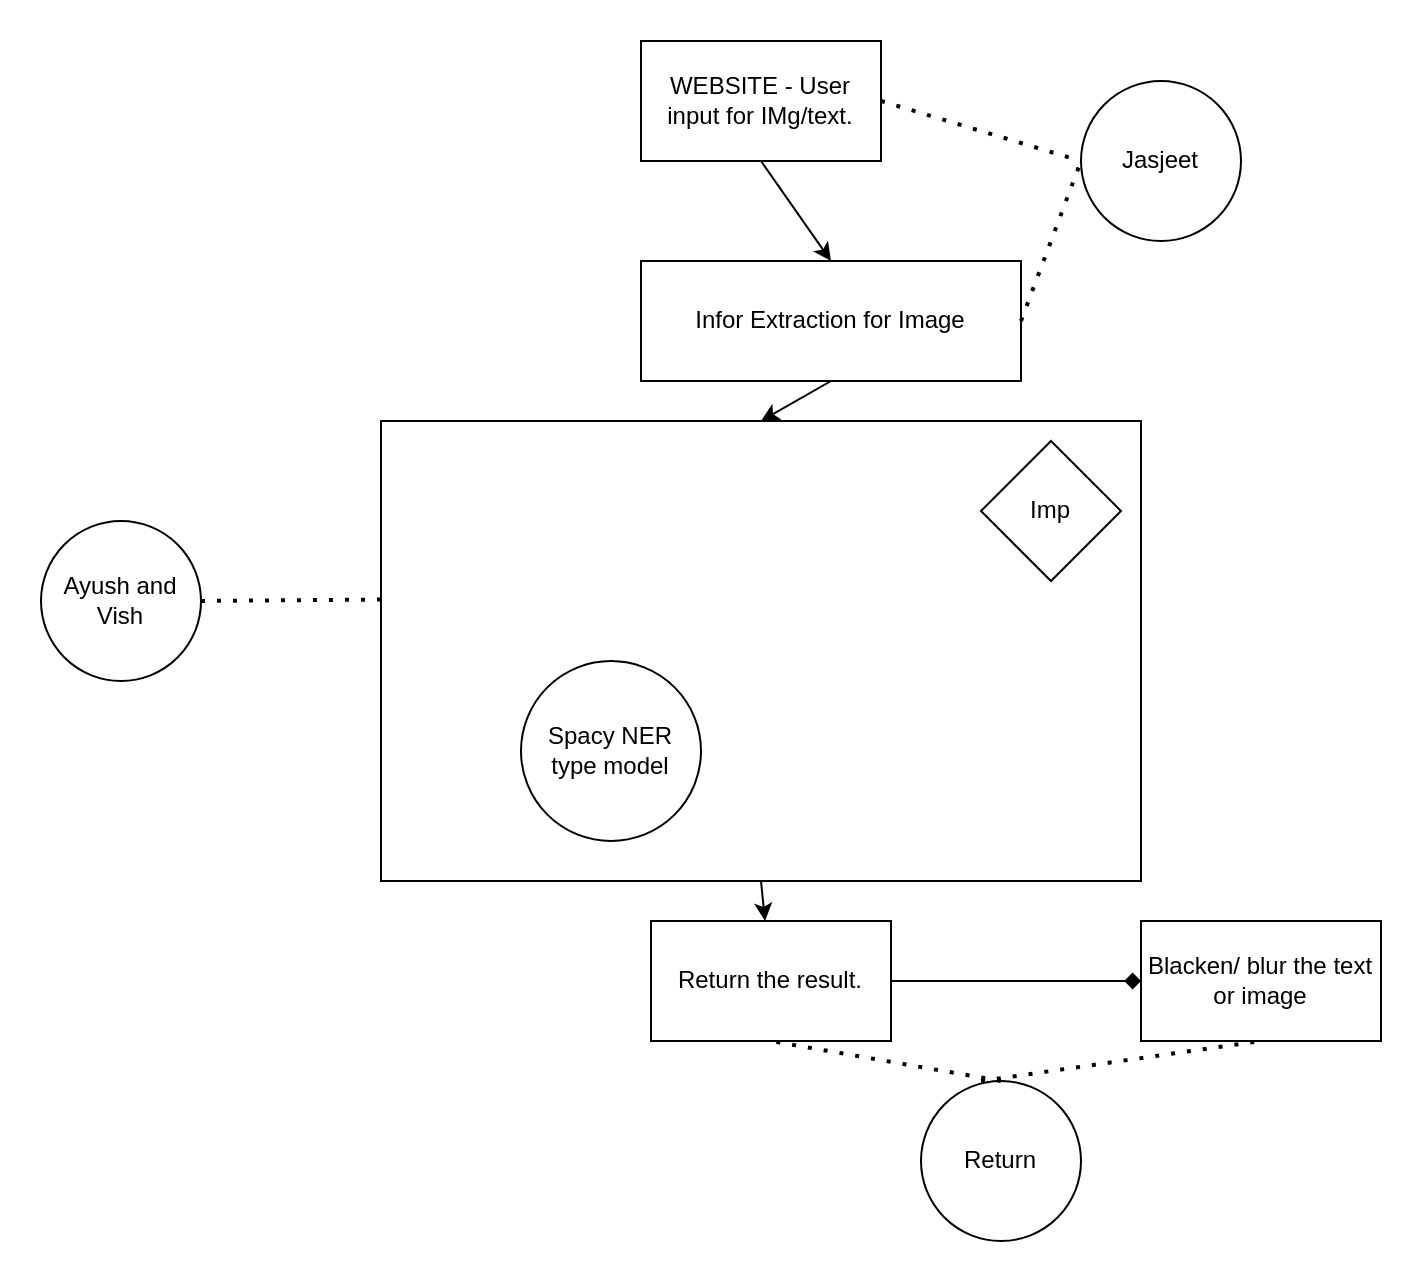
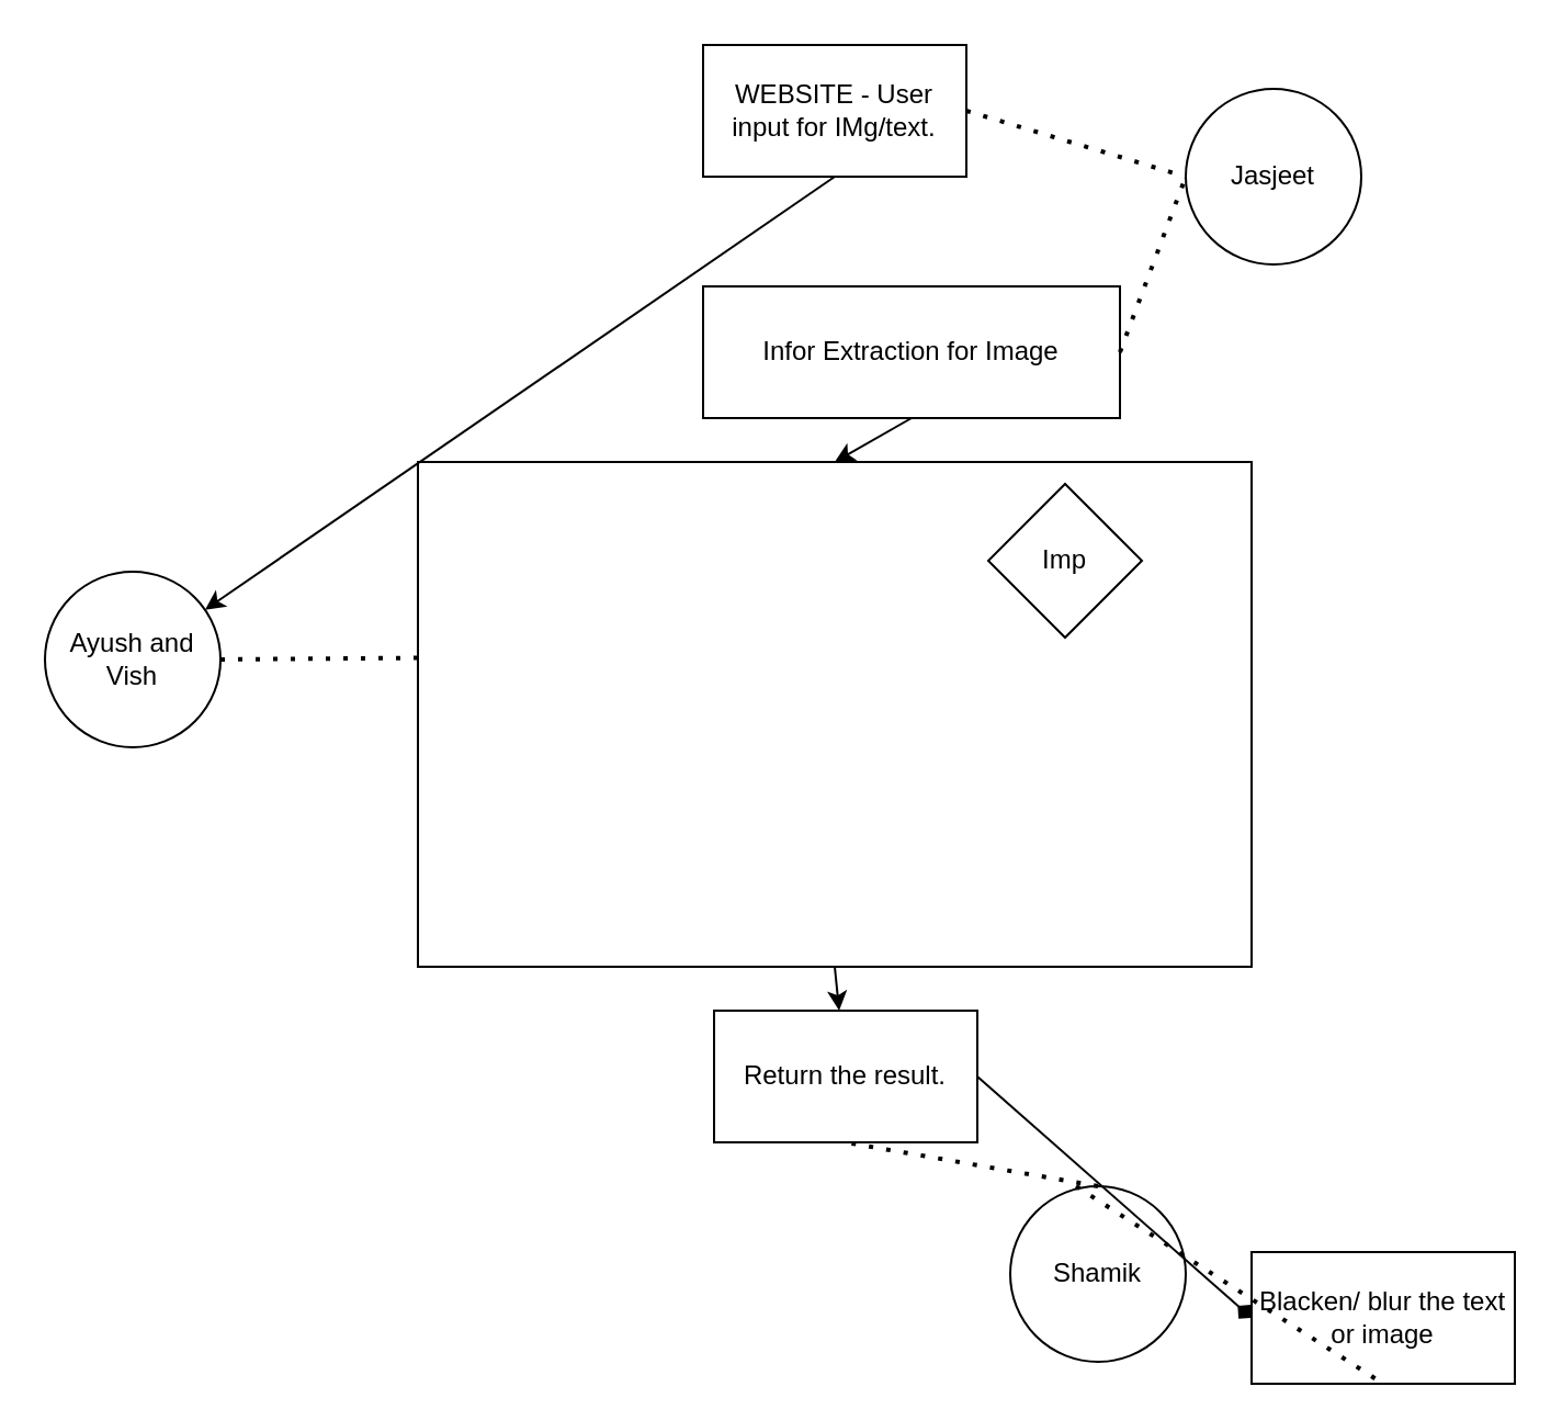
- <mxCell id="12" value="" style="endArrow=classic;html=1;rounded=0;exitX=0.5;exitY=1;exitDx=0;exitDy=0;entryX=0.5;entryY=0;entryDx=0;entryDy=0;" edge="1" parent="1" source="4" target="5"><mxGeometry width="50" height="50" relative="1" as="geometry"><mxPoint x="360" y="300" as="sourcePoint" /><mxPoint x="410" y="250" as="targetPoint" /></mxGeometry></mxCell>
+ <mxCell id="12" value="" style="endArrow=classic;html=1;rounded=0;exitX=0.5;exitY=1;exitDx=0;exitDy=0;" edge="1" parent="1" source="4" target="9"><mxGeometry width="50" height="50" relative="1" as="geometry"><mxPoint x="360" y="300" as="sourcePoint" /><mxPoint x="410" y="250" as="targetPoint" /></mxGeometry></mxCell>
- <mxCell id="8" value="Imp" style="rhombus;whiteSpace=wrap;html=1;" vertex="1" parent="1"><mxGeometry x="490" y="220" width="70" height="70" as="geometry" /></mxCell>
+ <mxCell id="8" value="Imp" style="rhombus;whiteSpace=wrap;html=1;" vertex="1" parent="1"><mxGeometry x="450" y="220" width="70" height="70" as="geometry" /></mxCell>
- <mxCell id="3" value="Spacy NER type model" style="ellipse;whiteSpace=wrap;html=1;aspect=fixed;" vertex="1" parent="1"><mxGeometry x="260" y="330" width="90" height="90" as="geometry" /></mxCell>
- <mxCell id="7" value="Blacken/ blur the text or image" style="rounded=0;whiteSpace=wrap;html=1;" vertex="1" parent="1"><mxGeometry x="570" y="460" width="120" height="60" as="geometry" /></mxCell>
+ <mxCell id="7" value="Blacken/ blur the text or image" style="rounded=0;whiteSpace=wrap;html=1;" vertex="1" parent="1"><mxGeometry x="570" y="570" width="120" height="60" as="geometry" /></mxCell>
- <mxCell id="11" value="Return" style="ellipse;whiteSpace=wrap;html=1;aspect=fixed;" vertex="1" parent="1"><mxGeometry x="460" y="540" width="80" height="80" as="geometry" /></mxCell>
+ <mxCell id="11" value="Shamik" style="ellipse;whiteSpace=wrap;html=1;aspect=fixed;" vertex="1" parent="1"><mxGeometry x="460" y="540" width="80" height="80" as="geometry" /></mxCell>
